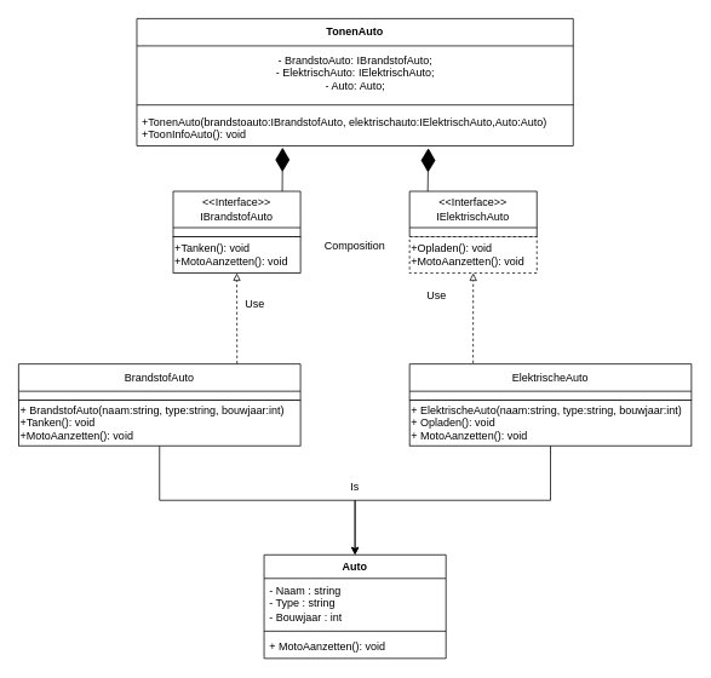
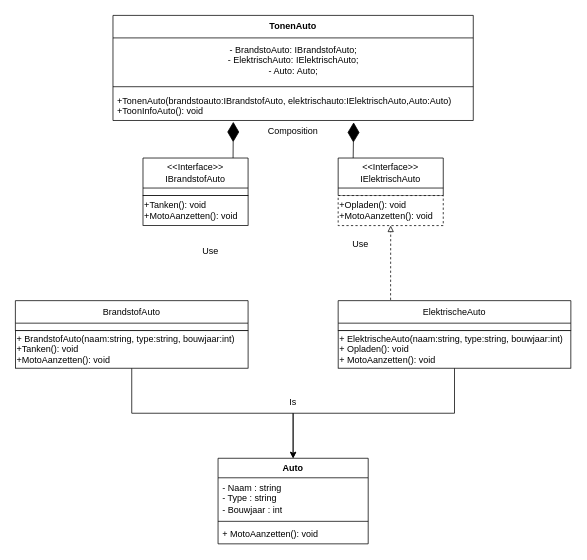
- <mxCell id="18" value="Composition" style="text;html=1;strokeColor=none;fillColor=none;align=center;verticalAlign=middle;whiteSpace=wrap;rounded=0;" parent="1" vertex="1"><mxGeometry x="360" y="255" width="60" height="30" as="geometry" /></mxCell>
+ <mxCell id="18" value="Composition" style="text;html=1;strokeColor=none;fillColor=none;align=center;verticalAlign=middle;whiteSpace=wrap;rounded=0;" parent="1" vertex="1"><mxGeometry x="360" y="160" width="60" height="30" as="geometry" /></mxCell>
- <mxCell id="14" value="" style="endArrow=block;html=1;rounded=0;entryX=0.5;entryY=1;entryDx=0;entryDy=0;exitX=0.775;exitY=-0.009;exitDx=0;exitDy=0;exitPerimeter=0;dashed=1;endFill=0;" parent="1" source="6" target="3" edge="1"><mxGeometry width="50" height="50" relative="1" as="geometry"><mxPoint x="260" y="390" as="sourcePoint" /><mxPoint x="310" y="340" as="targetPoint" /></mxGeometry></mxCell>
